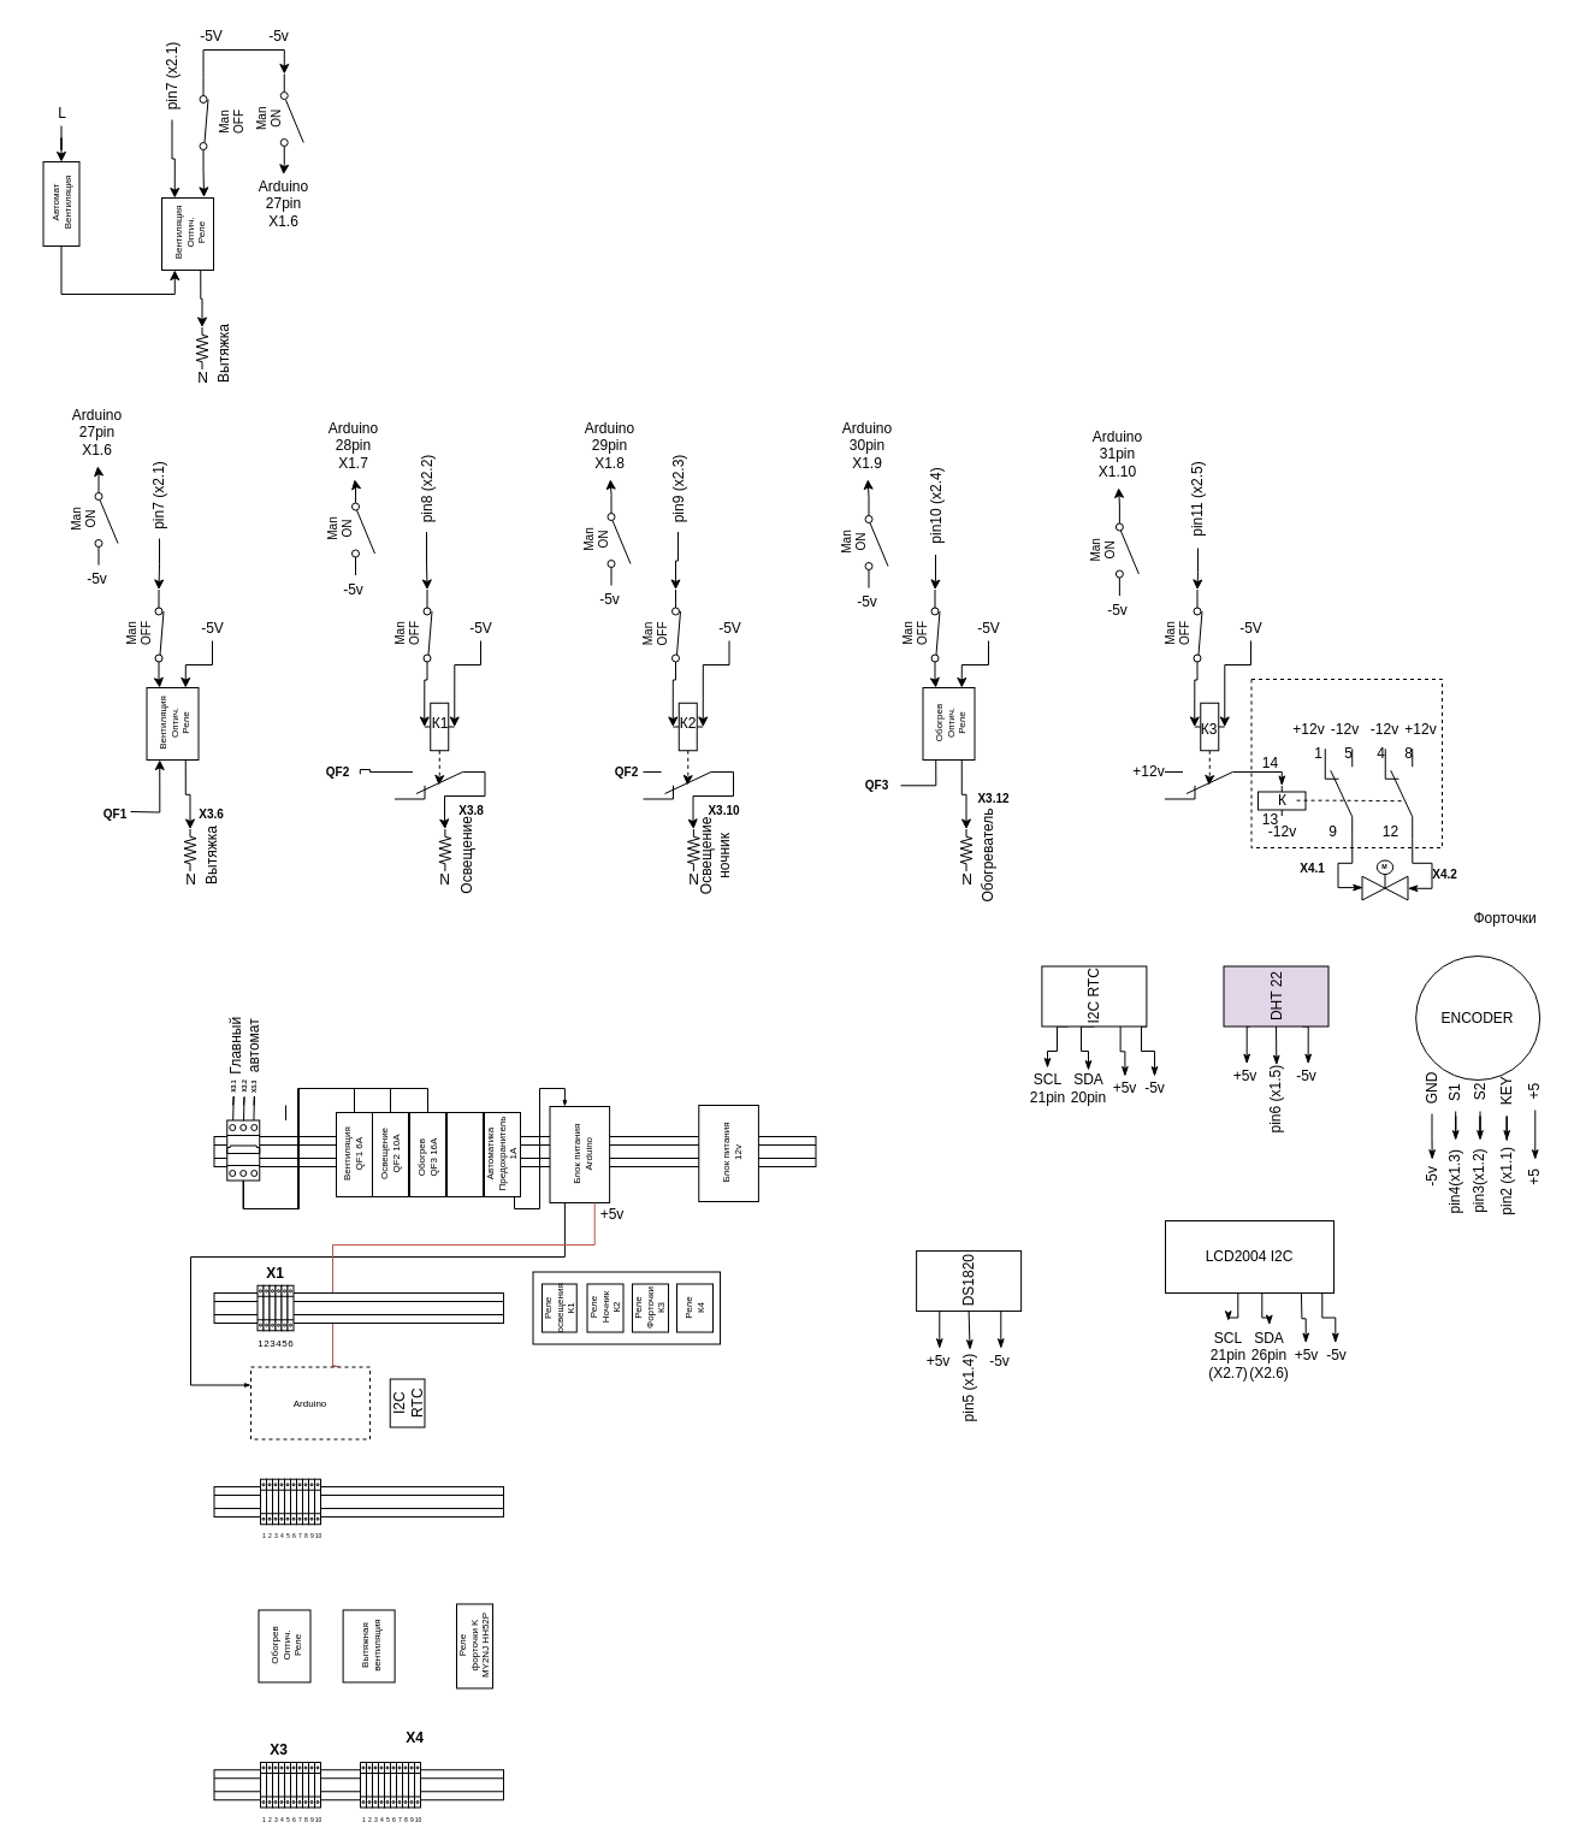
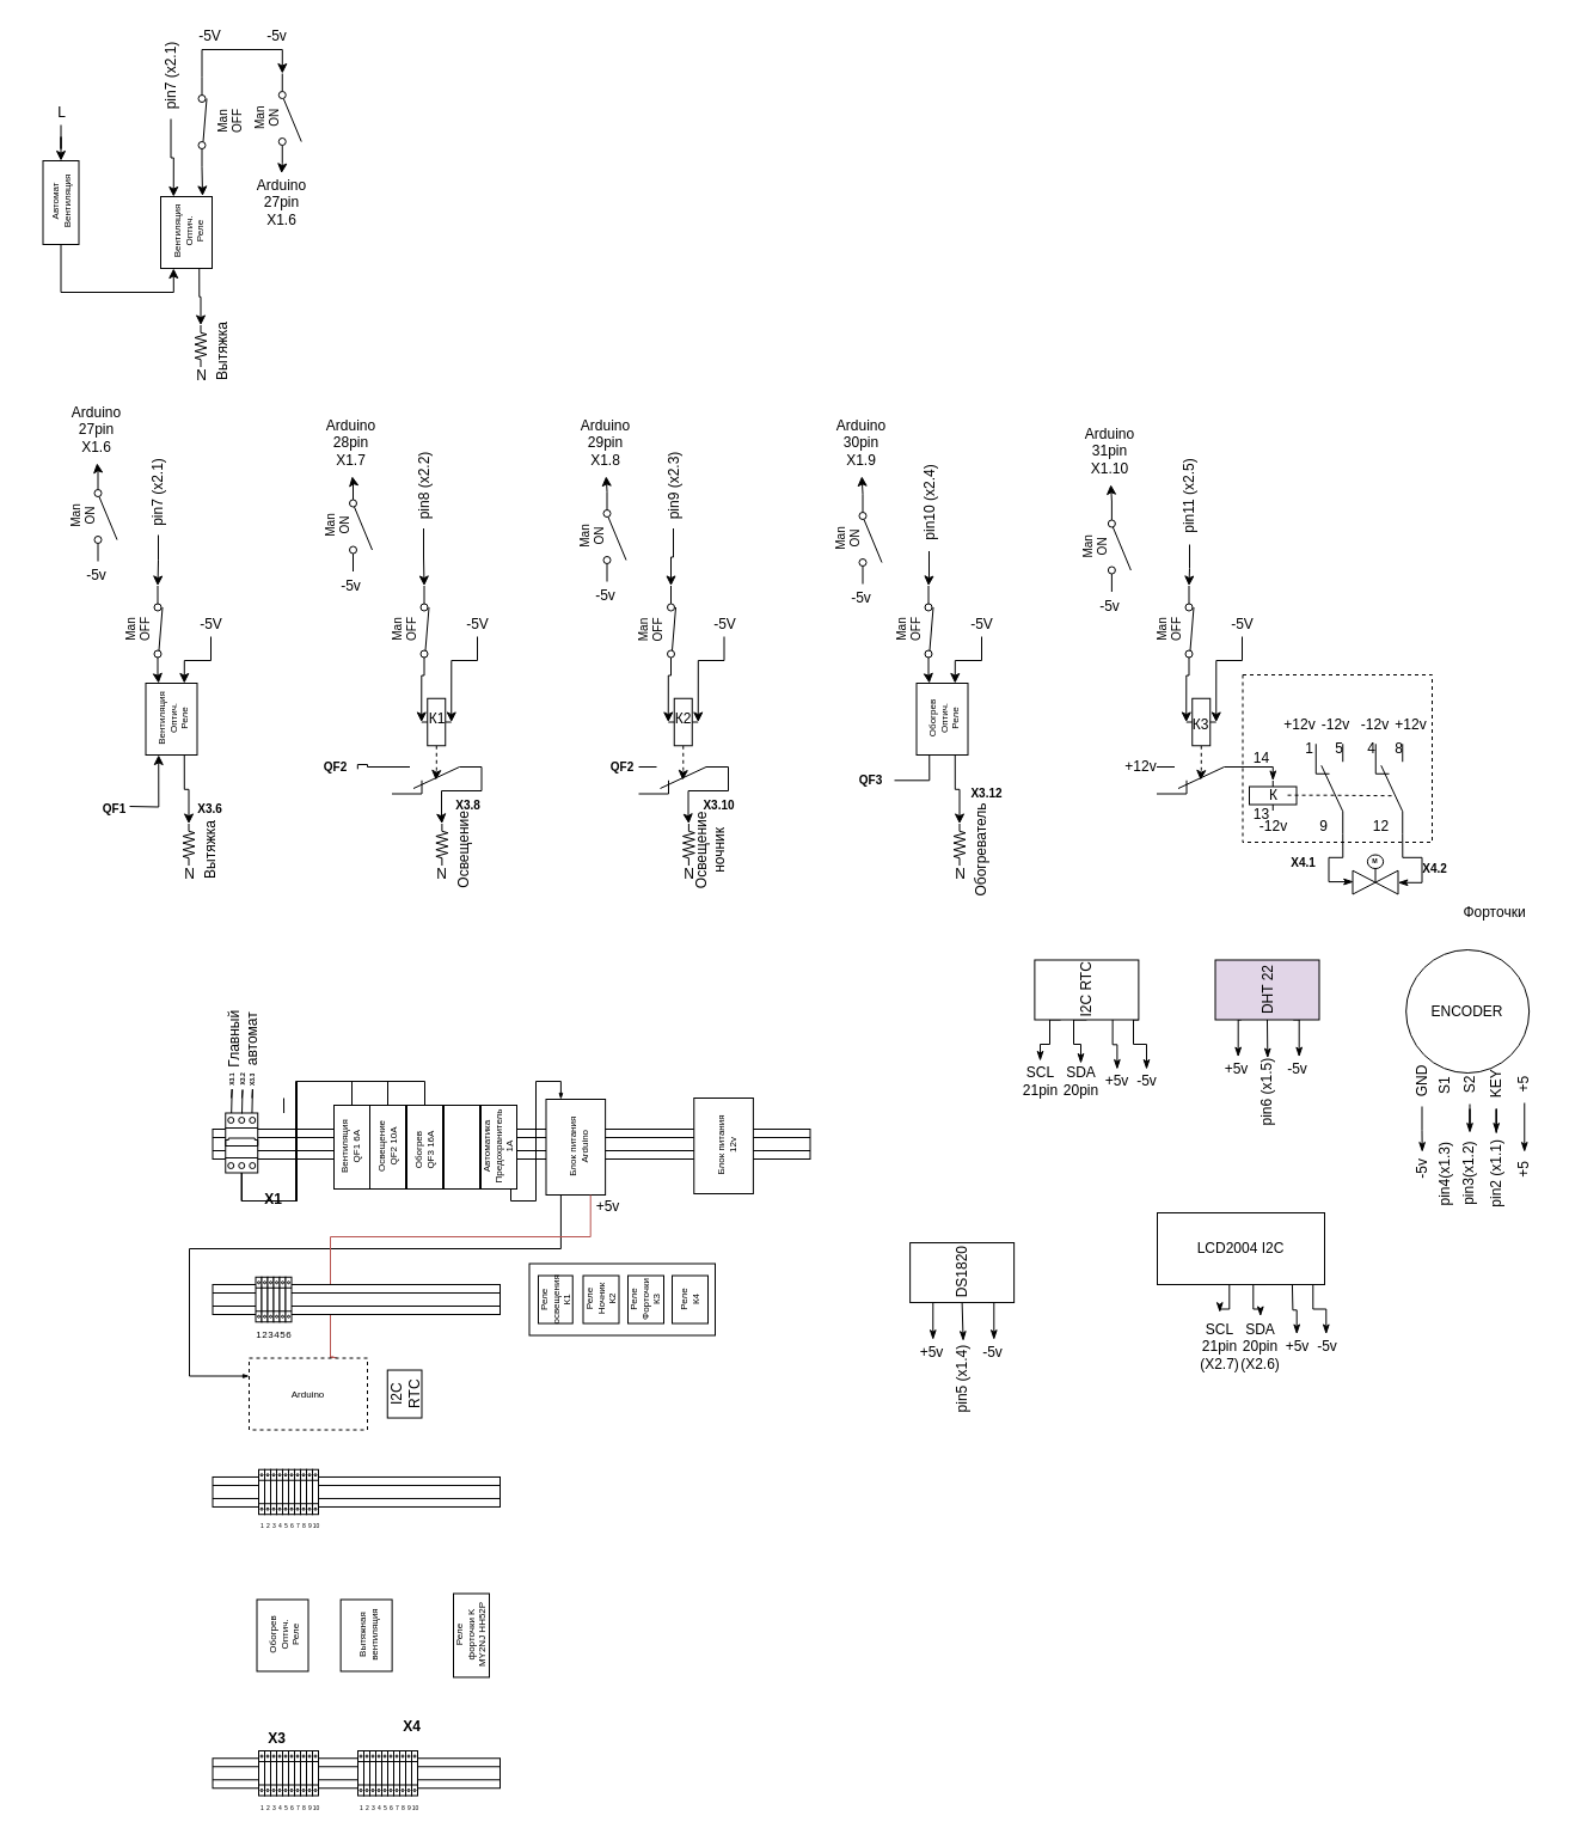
- <mxCell id="157" style="edgeStyle=orthogonalEdgeStyle;rounded=0;orthogonalLoop=1;jettySize=auto;html=1;endArrow=classicThin;endFill=1;strokeColor=#000000;" parent="1" source="158" target="161" edge="1"><mxGeometry relative="1" as="geometry" /></mxCell>
- <mxCell id="217" value="X1" style="text;html=1;align=center;verticalAlign=middle;resizable=0;points=[];autosize=1;fontStyle=1" vertex="1" parent="1"><mxGeometry x="213" y="1047.76" width="30" height="20" as="geometry" /></mxCell>
+ <mxCell id="217" value="X1" style="text;html=1;align=center;verticalAlign=middle;resizable=0;points=[];autosize=1;fontStyle=1" vertex="1" parent="1"><mxGeometry x="213" y="992.76" width="30" height="20" as="geometry" /></mxCell>
- <mxCell id="172" value="&lt;div&gt;SDA&lt;/div&gt;&lt;div&gt;26pin&lt;/div&gt;&lt;div&gt;(X2.6)&lt;br&gt;&lt;/div&gt;" style="text;html=1;align=center;verticalAlign=middle;resizable=0;points=[];autosize=1;" parent="1" vertex="1"><mxGeometry x="1029.19" y="1100.53" width="50" height="50" as="geometry" /></mxCell>
+ <mxCell id="172" value="&lt;div&gt;SDA&lt;/div&gt;&lt;div&gt;20pin&lt;/div&gt;&lt;div&gt;(X2.6)&lt;br&gt;&lt;/div&gt;" style="text;html=1;align=center;verticalAlign=middle;resizable=0;points=[];autosize=1;" parent="1" vertex="1"><mxGeometry x="1029.19" y="1100.53" width="50" height="50" as="geometry" /></mxCell>
